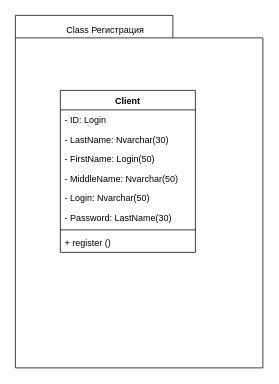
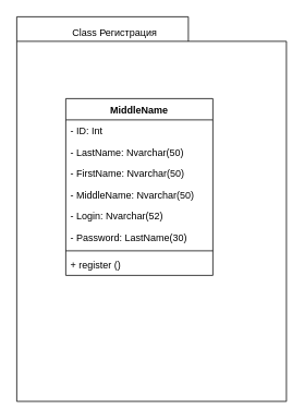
- <mxCell id="3" value="Client" style="swimlane;fontStyle=1;align=center;verticalAlign=top;childLayout=stackLayout;horizontal=1;startSize=26;horizontalStack=0;resizeParent=1;resizeParentMax=0;resizeLast=0;collapsible=1;marginBottom=0;" parent="1" vertex="1"><mxGeometry x="80" y="120" width="180" height="216" as="geometry" /></mxCell>
+ <mxCell id="3" value="MiddleName" style="swimlane;fontStyle=1;align=center;verticalAlign=top;childLayout=stackLayout;horizontal=1;startSize=26;horizontalStack=0;resizeParent=1;resizeParentMax=0;resizeLast=0;collapsible=1;marginBottom=0;" parent="1" vertex="1"><mxGeometry x="80" y="120" width="180" height="216" as="geometry" /></mxCell>
- <mxCell id="4" value="- ID: Login" style="text;strokeColor=none;fillColor=none;align=left;verticalAlign=top;spacingLeft=4;spacingRight=4;overflow=hidden;rotatable=0;points=[[0,0.5],[1,0.5]];portConstraint=eastwest;" parent="3" vertex="1"><mxGeometry y="26" width="180" height="26" as="geometry" /></mxCell>
+ <mxCell id="4" value="- ID: Int" style="text;strokeColor=none;fillColor=none;align=left;verticalAlign=top;spacingLeft=4;spacingRight=4;overflow=hidden;rotatable=0;points=[[0,0.5],[1,0.5]];portConstraint=eastwest;" parent="3" vertex="1"><mxGeometry y="26" width="180" height="26" as="geometry" /></mxCell>
- <mxCell id="5" value="- LastName: Nvarchar(30)" style="text;strokeColor=none;fillColor=none;align=left;verticalAlign=top;spacingLeft=4;spacingRight=4;overflow=hidden;rotatable=0;points=[[0,0.5],[1,0.5]];portConstraint=eastwest;" parent="3" vertex="1"><mxGeometry y="52" width="180" height="26" as="geometry" /></mxCell>
+ <mxCell id="5" value="- LastName: Nvarchar(50)" style="text;strokeColor=none;fillColor=none;align=left;verticalAlign=top;spacingLeft=4;spacingRight=4;overflow=hidden;rotatable=0;points=[[0,0.5],[1,0.5]];portConstraint=eastwest;" parent="3" vertex="1"><mxGeometry y="52" width="180" height="26" as="geometry" /></mxCell>
- <mxCell id="6" value="- FirstName: Login(50)" style="text;strokeColor=none;fillColor=none;align=left;verticalAlign=top;spacingLeft=4;spacingRight=4;overflow=hidden;rotatable=0;points=[[0,0.5],[1,0.5]];portConstraint=eastwest;" parent="3" vertex="1"><mxGeometry y="78" width="180" height="26" as="geometry" /></mxCell>
+ <mxCell id="6" value="- FirstName: Nvarchar(50)" style="text;strokeColor=none;fillColor=none;align=left;verticalAlign=top;spacingLeft=4;spacingRight=4;overflow=hidden;rotatable=0;points=[[0,0.5],[1,0.5]];portConstraint=eastwest;" parent="3" vertex="1"><mxGeometry y="78" width="180" height="26" as="geometry" /></mxCell>
- <mxCell id="8" value="- Login: Nvarchar(50)" style="text;strokeColor=none;fillColor=none;align=left;verticalAlign=top;spacingLeft=4;spacingRight=4;overflow=hidden;rotatable=0;points=[[0,0.5],[1,0.5]];portConstraint=eastwest;" parent="3" vertex="1"><mxGeometry y="130" width="180" height="26" as="geometry" /></mxCell>
+ <mxCell id="8" value="- Login: Nvarchar(52)" style="text;strokeColor=none;fillColor=none;align=left;verticalAlign=top;spacingLeft=4;spacingRight=4;overflow=hidden;rotatable=0;points=[[0,0.5],[1,0.5]];portConstraint=eastwest;" parent="3" vertex="1"><mxGeometry y="130" width="180" height="26" as="geometry" /></mxCell>
